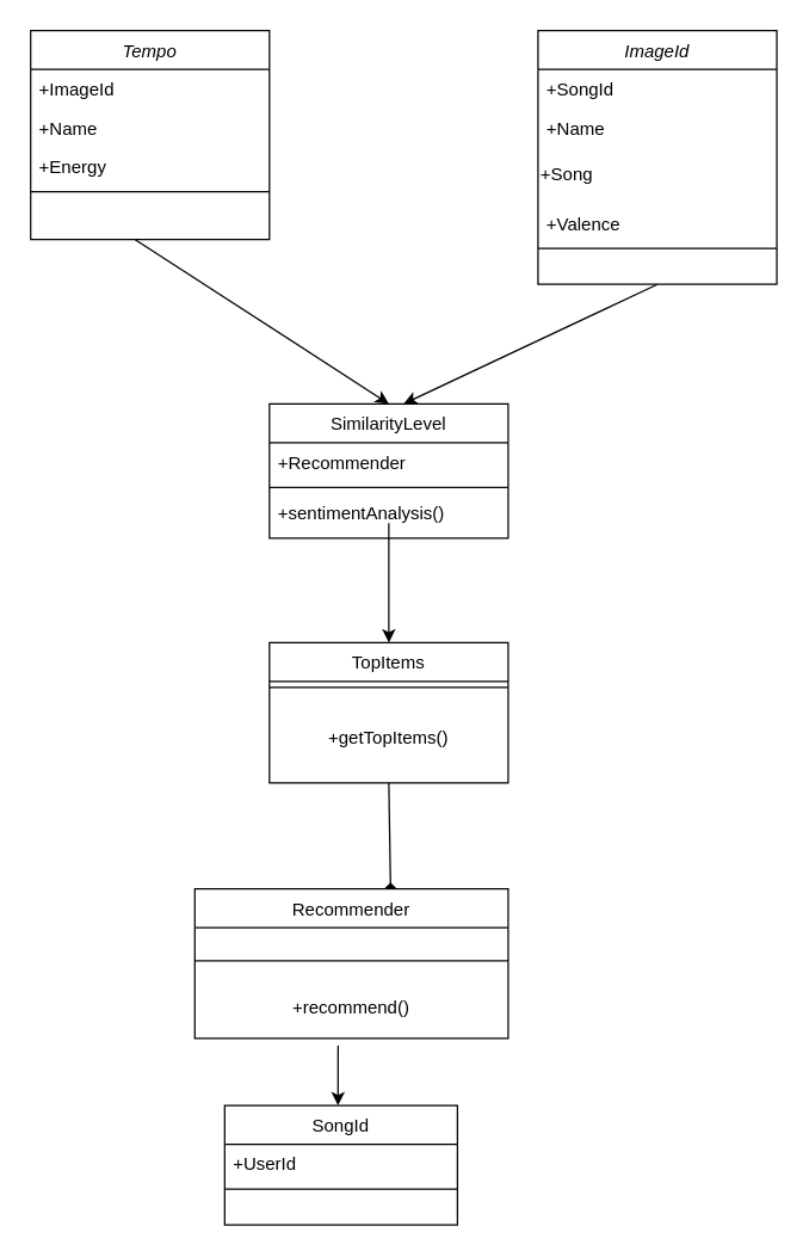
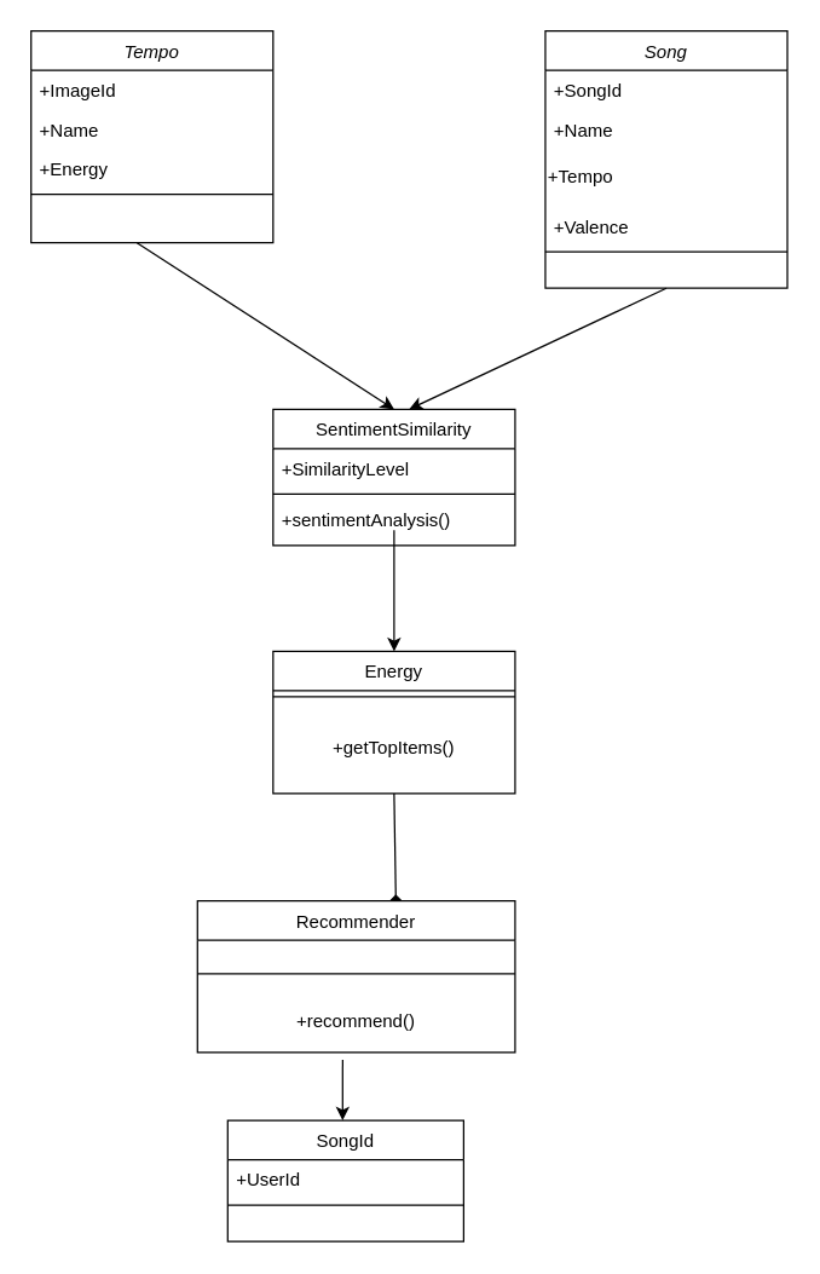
- <mxCell id="13" value="ImageId" style="swimlane;fontStyle=2;align=center;verticalAlign=top;childLayout=stackLayout;horizontal=1;startSize=26;horizontalStack=0;resizeParent=1;resizeLast=0;collapsible=1;marginBottom=0;rounded=0;shadow=0;strokeWidth=1;" vertex="1" parent="1"><mxGeometry x="360" y="20" width="160" height="170" as="geometry"><mxRectangle x="230" y="140" width="160" height="26" as="alternateBounds" /></mxGeometry></mxCell>
+ <mxCell id="13" value="Song" style="swimlane;fontStyle=2;align=center;verticalAlign=top;childLayout=stackLayout;horizontal=1;startSize=26;horizontalStack=0;resizeParent=1;resizeLast=0;collapsible=1;marginBottom=0;rounded=0;shadow=0;strokeWidth=1;" vertex="1" parent="1"><mxGeometry x="360" y="20" width="160" height="170" as="geometry"><mxRectangle x="230" y="140" width="160" height="26" as="alternateBounds" /></mxGeometry></mxCell>
- <mxCell id="16" value="+Song" style="text;html=1;strokeColor=none;fillColor=none;align=left;verticalAlign=middle;whiteSpace=wrap;rounded=0;" vertex="1" parent="13"><mxGeometry y="78" width="160" height="38" as="geometry" /></mxCell>
+ <mxCell id="16" value="+Tempo" style="text;html=1;strokeColor=none;fillColor=none;align=left;verticalAlign=middle;whiteSpace=wrap;rounded=0;" vertex="1" parent="13"><mxGeometry y="78" width="160" height="38" as="geometry" /></mxCell>
- <mxCell id="19" value="SimilarityLevel" style="swimlane;fontStyle=0;align=center;verticalAlign=top;childLayout=stackLayout;horizontal=1;startSize=26;horizontalStack=0;resizeParent=1;resizeLast=0;collapsible=1;marginBottom=0;rounded=0;shadow=0;strokeWidth=1;" vertex="1" parent="1"><mxGeometry x="180" y="270" width="160" height="90" as="geometry"><mxRectangle x="550" y="140" width="160" height="26" as="alternateBounds" /></mxGeometry></mxCell>
+ <mxCell id="19" value="SentimentSimilarity" style="swimlane;fontStyle=0;align=center;verticalAlign=top;childLayout=stackLayout;horizontal=1;startSize=26;horizontalStack=0;resizeParent=1;resizeLast=0;collapsible=1;marginBottom=0;rounded=0;shadow=0;strokeWidth=1;" vertex="1" parent="1"><mxGeometry x="180" y="270" width="160" height="90" as="geometry"><mxRectangle x="550" y="140" width="160" height="26" as="alternateBounds" /></mxGeometry></mxCell>
- <mxCell id="20" value="+Recommender" style="text;align=left;verticalAlign=top;spacingLeft=4;spacingRight=4;overflow=hidden;rotatable=0;points=[[0,0.5],[1,0.5]];portConstraint=eastwest;" vertex="1" parent="19"><mxGeometry y="26" width="160" height="26" as="geometry" /></mxCell>
+ <mxCell id="20" value="+SimilarityLevel" style="text;align=left;verticalAlign=top;spacingLeft=4;spacingRight=4;overflow=hidden;rotatable=0;points=[[0,0.5],[1,0.5]];portConstraint=eastwest;" vertex="1" parent="19"><mxGeometry y="26" width="160" height="26" as="geometry" /></mxCell>
- <mxCell id="10" value="TopItems" style="swimlane;fontStyle=0;align=center;verticalAlign=top;childLayout=stackLayout;horizontal=1;startSize=26;horizontalStack=0;resizeParent=1;resizeLast=0;collapsible=1;marginBottom=0;rounded=0;shadow=0;strokeWidth=1;" vertex="1" parent="1"><mxGeometry x="180" y="430" width="160" height="94" as="geometry"><mxRectangle x="550" y="140" width="160" height="26" as="alternateBounds" /></mxGeometry></mxCell>
+ <mxCell id="10" value="Energy" style="swimlane;fontStyle=0;align=center;verticalAlign=top;childLayout=stackLayout;horizontal=1;startSize=26;horizontalStack=0;resizeParent=1;resizeLast=0;collapsible=1;marginBottom=0;rounded=0;shadow=0;strokeWidth=1;" vertex="1" parent="1"><mxGeometry x="180" y="430" width="160" height="94" as="geometry"><mxRectangle x="550" y="140" width="160" height="26" as="alternateBounds" /></mxGeometry></mxCell>
